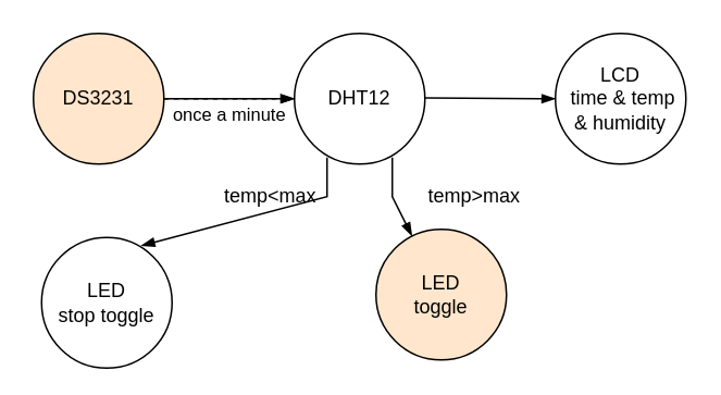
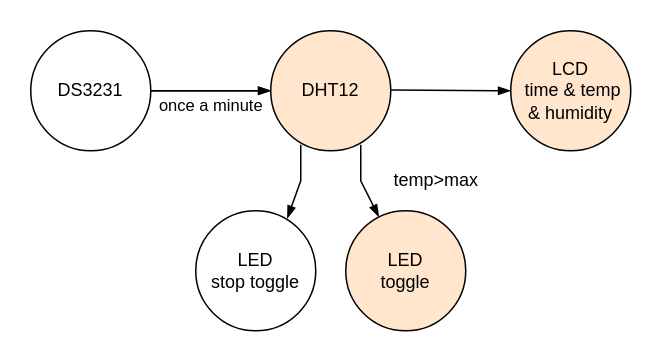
- <mxCell id="7" value="DS3231" style="ellipse;whiteSpace=wrap;html=1;aspect=fixed;fillColor=#ffe6cc;" vertex="1" parent="1"><mxGeometry x="20" y="20" width="80" height="80" as="geometry" /></mxCell>
+ <mxCell id="7" value="DS3231" style="ellipse;whiteSpace=wrap;html=1;aspect=fixed;" vertex="1" parent="1"><mxGeometry x="20" y="20" width="80" height="80" as="geometry" /></mxCell>
- <mxCell id="6" value="" style="edgeStyle=orthogonalEdgeStyle;rounded=0;orthogonalLoop=1;jettySize=auto;html=1;endArrow=blockThin;endFill=1;dashed=1;" edge="1" parent="1" source="7" target="5"><mxGeometry relative="1" as="geometry" /></mxCell>
+ <mxCell id="6" value="" style="edgeStyle=orthogonalEdgeStyle;rounded=0;orthogonalLoop=1;jettySize=auto;html=1;endArrow=blockThin;endFill=1;" edge="1" parent="1" source="7" target="5"><mxGeometry relative="1" as="geometry" /></mxCell>
- <mxCell id="5" value="DHT12" style="ellipse;whiteSpace=wrap;html=1;aspect=fixed;" vertex="1" parent="1"><mxGeometry x="180" y="20" width="80" height="80" as="geometry" /></mxCell>
+ <mxCell id="5" value="DHT12" style="ellipse;whiteSpace=wrap;html=1;aspect=fixed;fillColor=#ffe6cc;" vertex="1" parent="1"><mxGeometry x="180" y="20" width="80" height="80" as="geometry" /></mxCell>
- <mxCell id="2" value="LCD&lt;br&gt;&amp;nbsp;time &amp;amp;&amp;nbsp;temp&lt;br&gt;&amp;amp; humidity" style="ellipse;whiteSpace=wrap;html=1;aspect=fixed;" vertex="1" parent="1"><mxGeometry x="340" y="20" width="80" height="80" as="geometry" /></mxCell>
+ <mxCell id="2" value="LCD&lt;br&gt;&amp;nbsp;time &amp;amp;&amp;nbsp;temp&lt;br&gt;&amp;amp; humidity" style="ellipse;whiteSpace=wrap;html=1;aspect=fixed;fillColor=#ffe6cc;" vertex="1" parent="1"><mxGeometry x="340" y="20" width="80" height="80" as="geometry" /></mxCell>
- <mxCell id="14" value="temp&amp;lt;max" style="text;html=1;resizable=0;autosize=1;align=center;verticalAlign=middle;points=[];fillColor=none;strokeColor=none;rounded=0;" vertex="1" parent="1"><mxGeometry x="130" y="110" width="70" height="20" as="geometry" /></mxCell>
- <mxCell id="4" value="LED&lt;br&gt;stop toggle" style="ellipse;whiteSpace=wrap;html=1;aspect=fixed;" vertex="1" parent="1"><mxGeometry x="25" y="145" width="80" height="80" as="geometry" /></mxCell>
+ <mxCell id="4" value="LED&lt;br&gt;stop toggle" style="ellipse;whiteSpace=wrap;html=1;aspect=fixed;" vertex="1" parent="1"><mxGeometry x="130" y="140" width="80" height="80" as="geometry" /></mxCell>
